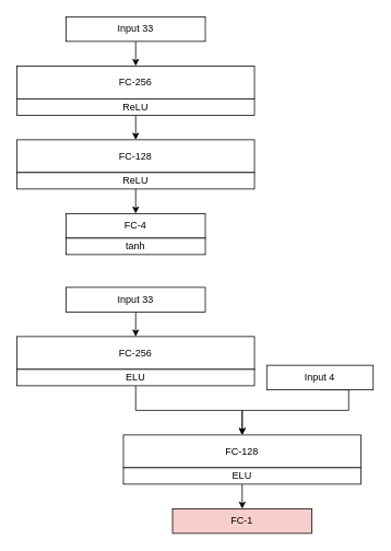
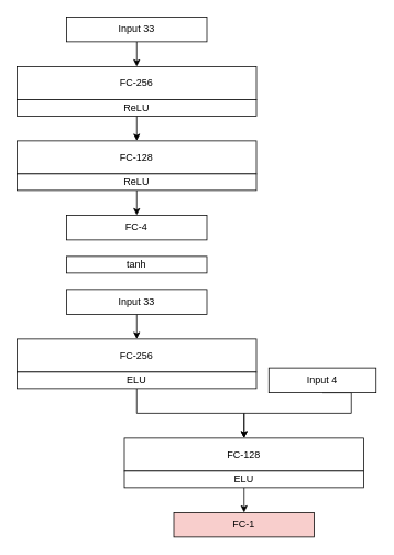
- <mxCell id="21" value="tanh" style="rounded=0;whiteSpace=wrap;html=1;" parent="1" vertex="1"><mxGeometry x="80" y="290" width="170" height="20" as="geometry" /></mxCell>
+ <mxCell id="21" value="tanh" style="rounded=0;whiteSpace=wrap;html=1;" parent="1" vertex="1"><mxGeometry x="80" y="310" width="170" height="20" as="geometry" /></mxCell>
